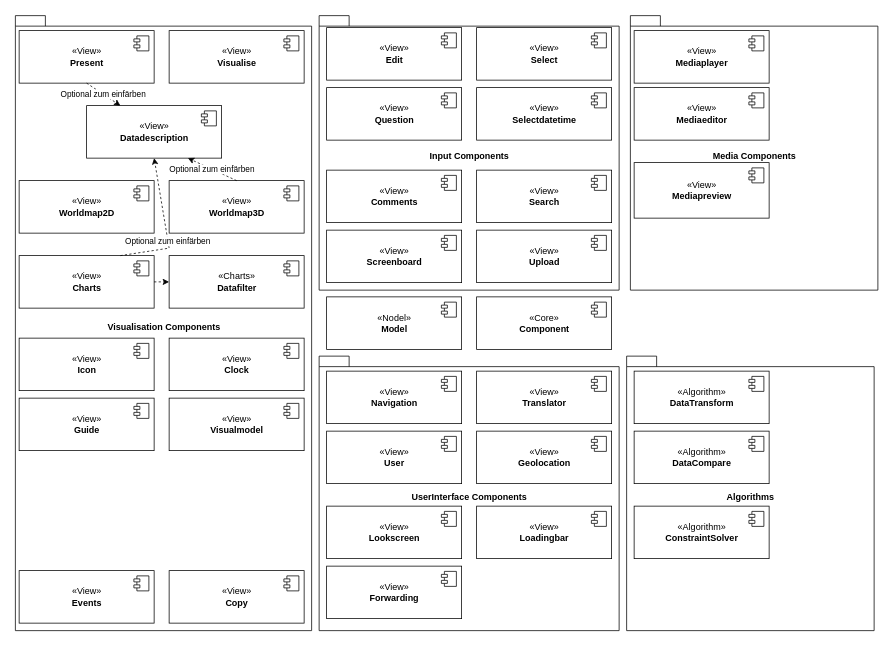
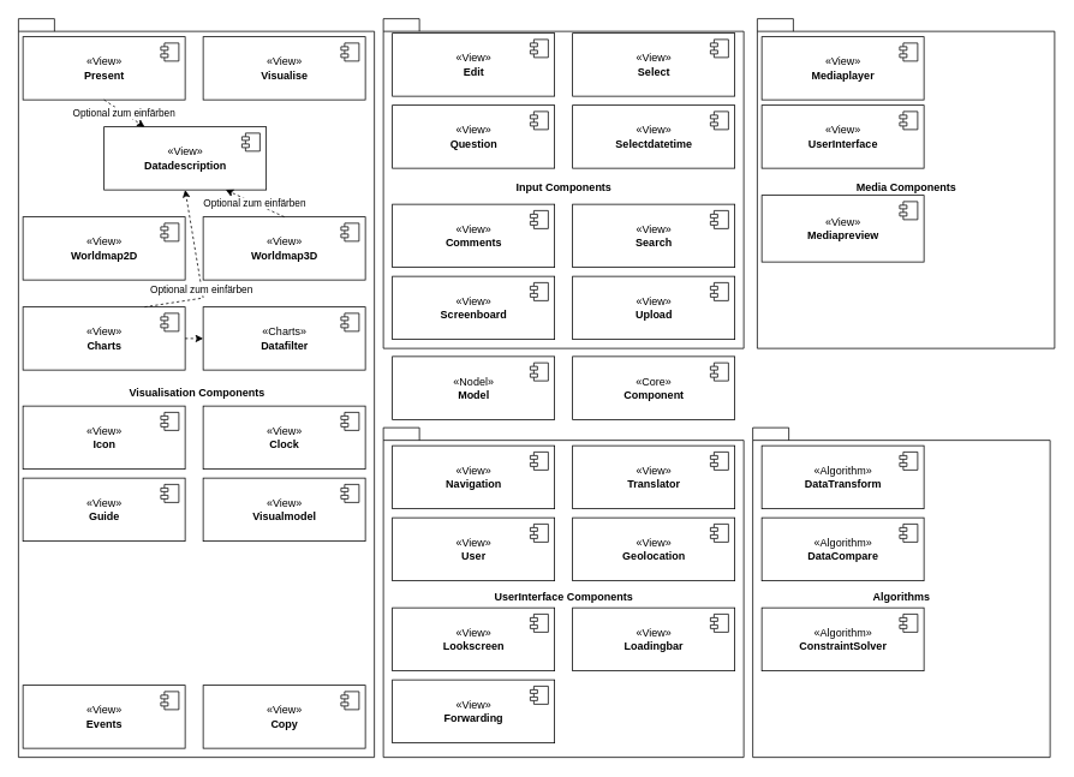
- <mxCell id="40" value="«View»&lt;br&gt;&lt;b&gt;Mediaeditor&lt;/b&gt;" style="html=1;dropTarget=0;" vertex="1" parent="1"><mxGeometry x="845" y="116" width="180" height="70" as="geometry" /></mxCell>
+ <mxCell id="40" value="«View»&lt;br&gt;&lt;b&gt;UserInterface&lt;/b&gt;" style="html=1;dropTarget=0;" vertex="1" parent="1"><mxGeometry x="845" y="116" width="180" height="70" as="geometry" /></mxCell>
